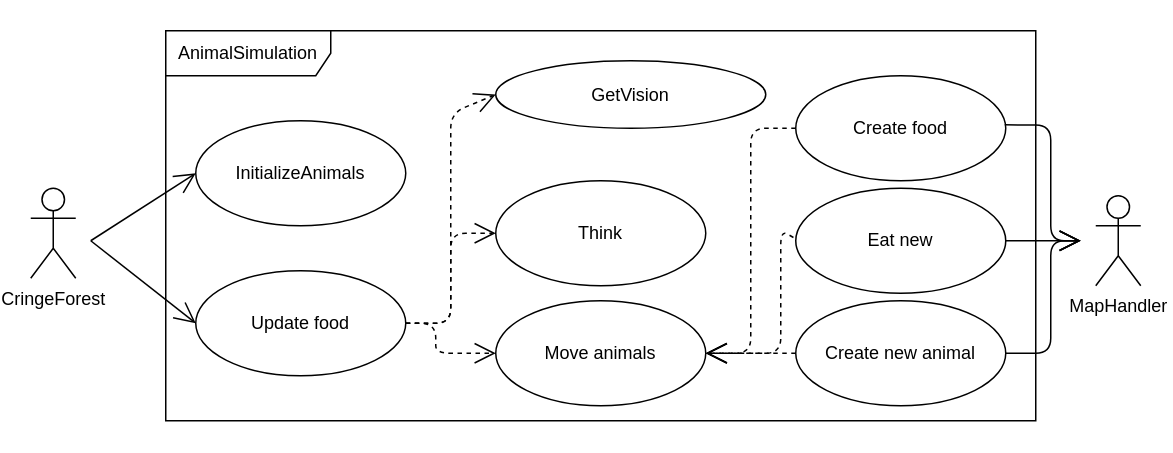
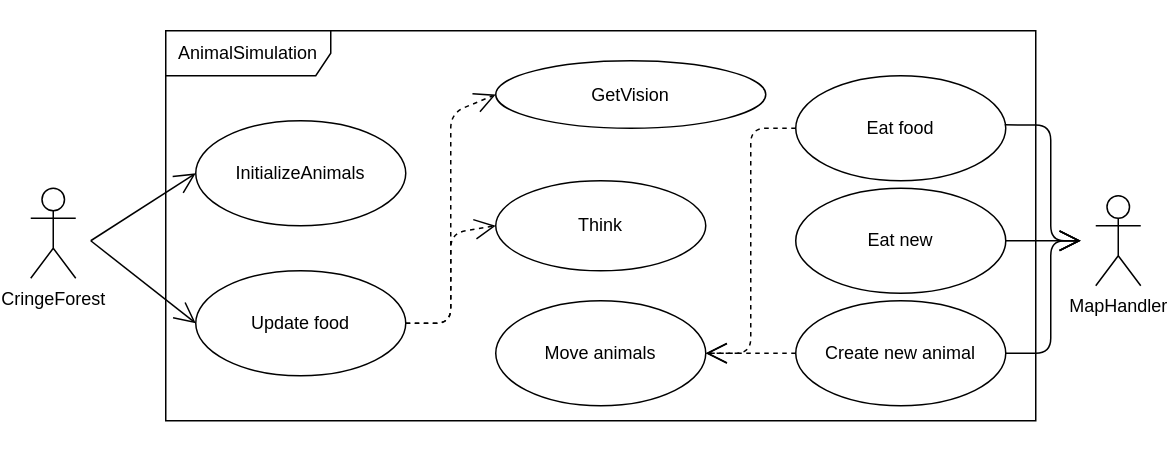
- <mxCell id="10" value="Create food" style="ellipse;whiteSpace=wrap;html=1;" vertex="1" parent="1"><mxGeometry x="530" y="50" width="140" height="70" as="geometry" /></mxCell>
+ <mxCell id="10" value="Eat food" style="ellipse;whiteSpace=wrap;html=1;" vertex="1" parent="1"><mxGeometry x="530" y="50" width="140" height="70" as="geometry" /></mxCell>
- <mxCell id="8" value="Think" style="ellipse;whiteSpace=wrap;html=1;" vertex="1" parent="1"><mxGeometry x="330" y="120" width="140" height="70" as="geometry" /></mxCell>
+ <mxCell id="8" value="Think" style="ellipse;whiteSpace=wrap;html=1;" vertex="1" parent="1"><mxGeometry x="330" y="120" width="140" height="60" as="geometry" /></mxCell>
- <mxCell id="16" value="" style="endArrow=open;endSize=12;dashed=1;html=1;entryX=1;entryY=0.5;entryDx=0;entryDy=0;exitX=-0.011;exitY=0.469;exitDx=0;exitDy=0;exitPerimeter=0;" edge="1" parent="1" source="15" target="9"><mxGeometry width="160" relative="1" as="geometry"><mxPoint x="490" y="150" as="sourcePoint" /><mxPoint x="650" y="150" as="targetPoint" /><Array as="points"><mxPoint x="520" y="153" /><mxPoint x="520" y="235" /></Array></mxGeometry></mxCell>
- <mxCell id="12" value="" style="endArrow=open;endSize=12;dashed=1;html=1;entryX=0;entryY=0.5;entryDx=0;entryDy=0;exitX=1;exitY=0.5;exitDx=0;exitDy=0;" edge="1" parent="1" source="5" target="9"><mxGeometry width="160" relative="1" as="geometry"><mxPoint x="280" y="150" as="sourcePoint" /><mxPoint x="440" y="150" as="targetPoint" /><Array as="points"><mxPoint x="290" y="215" /><mxPoint x="290" y="235" /></Array></mxGeometry></mxCell>
